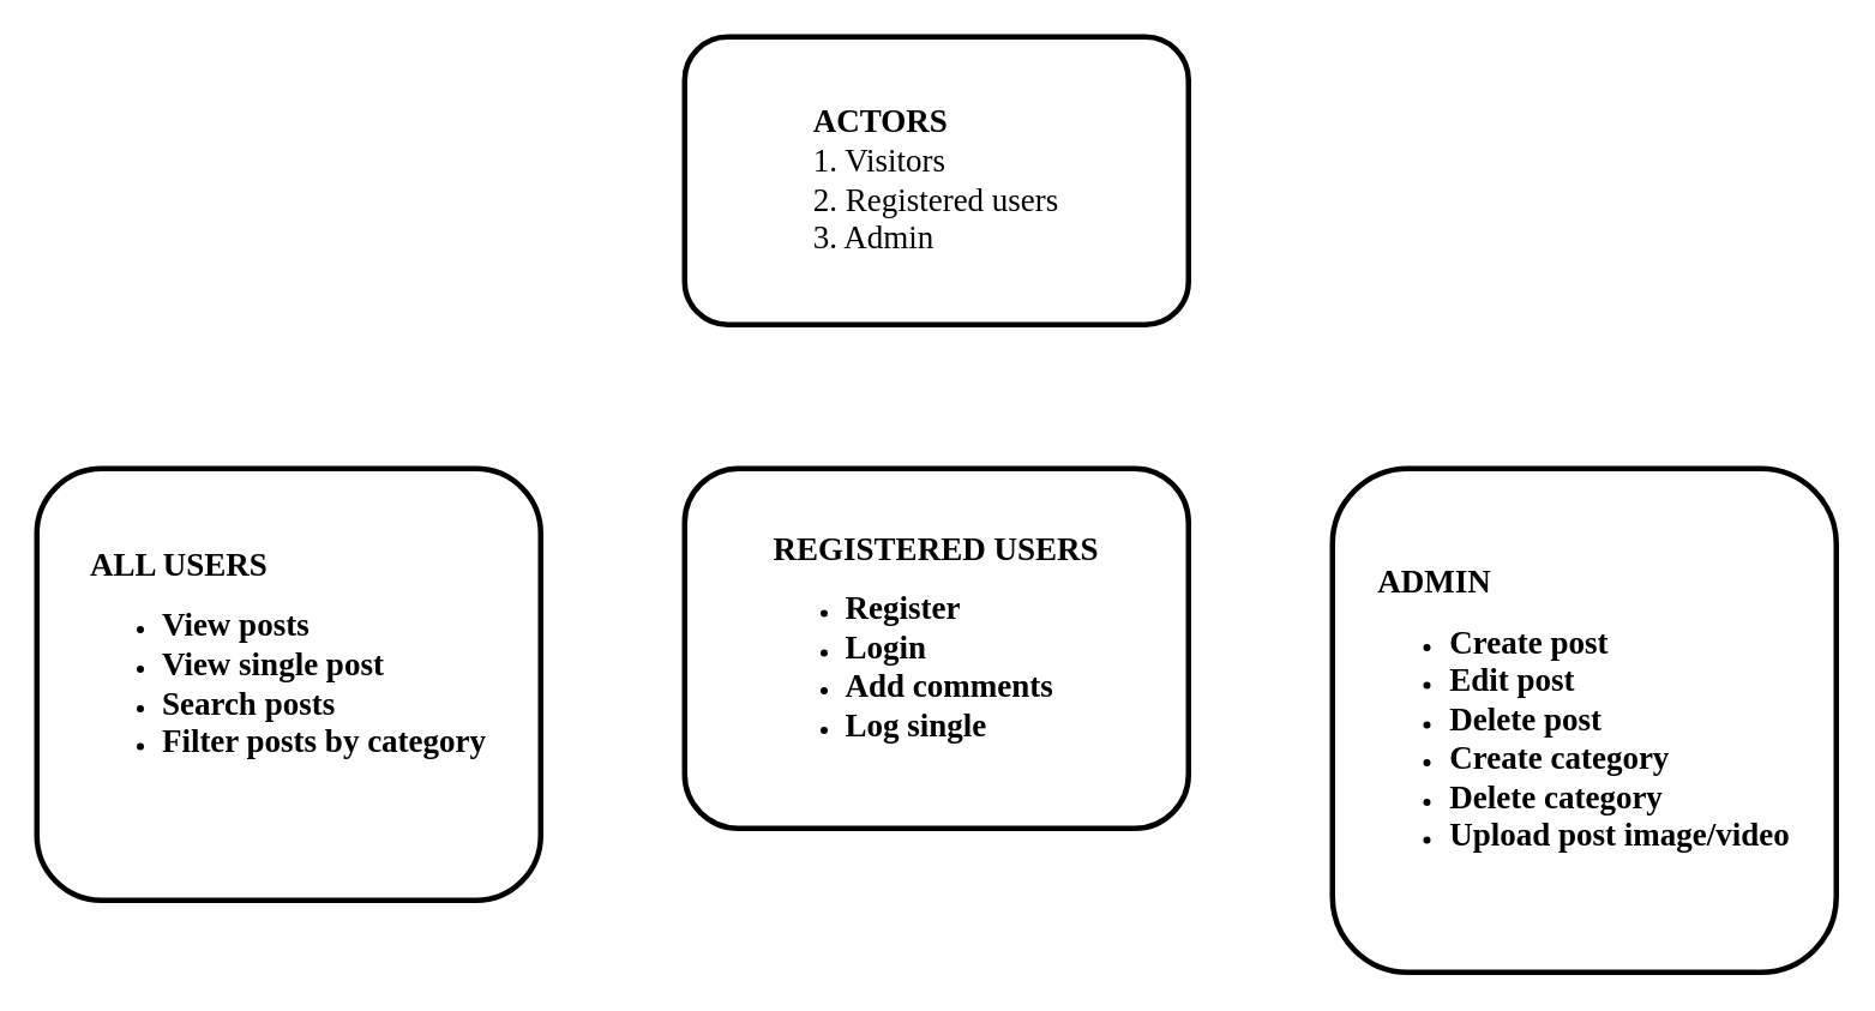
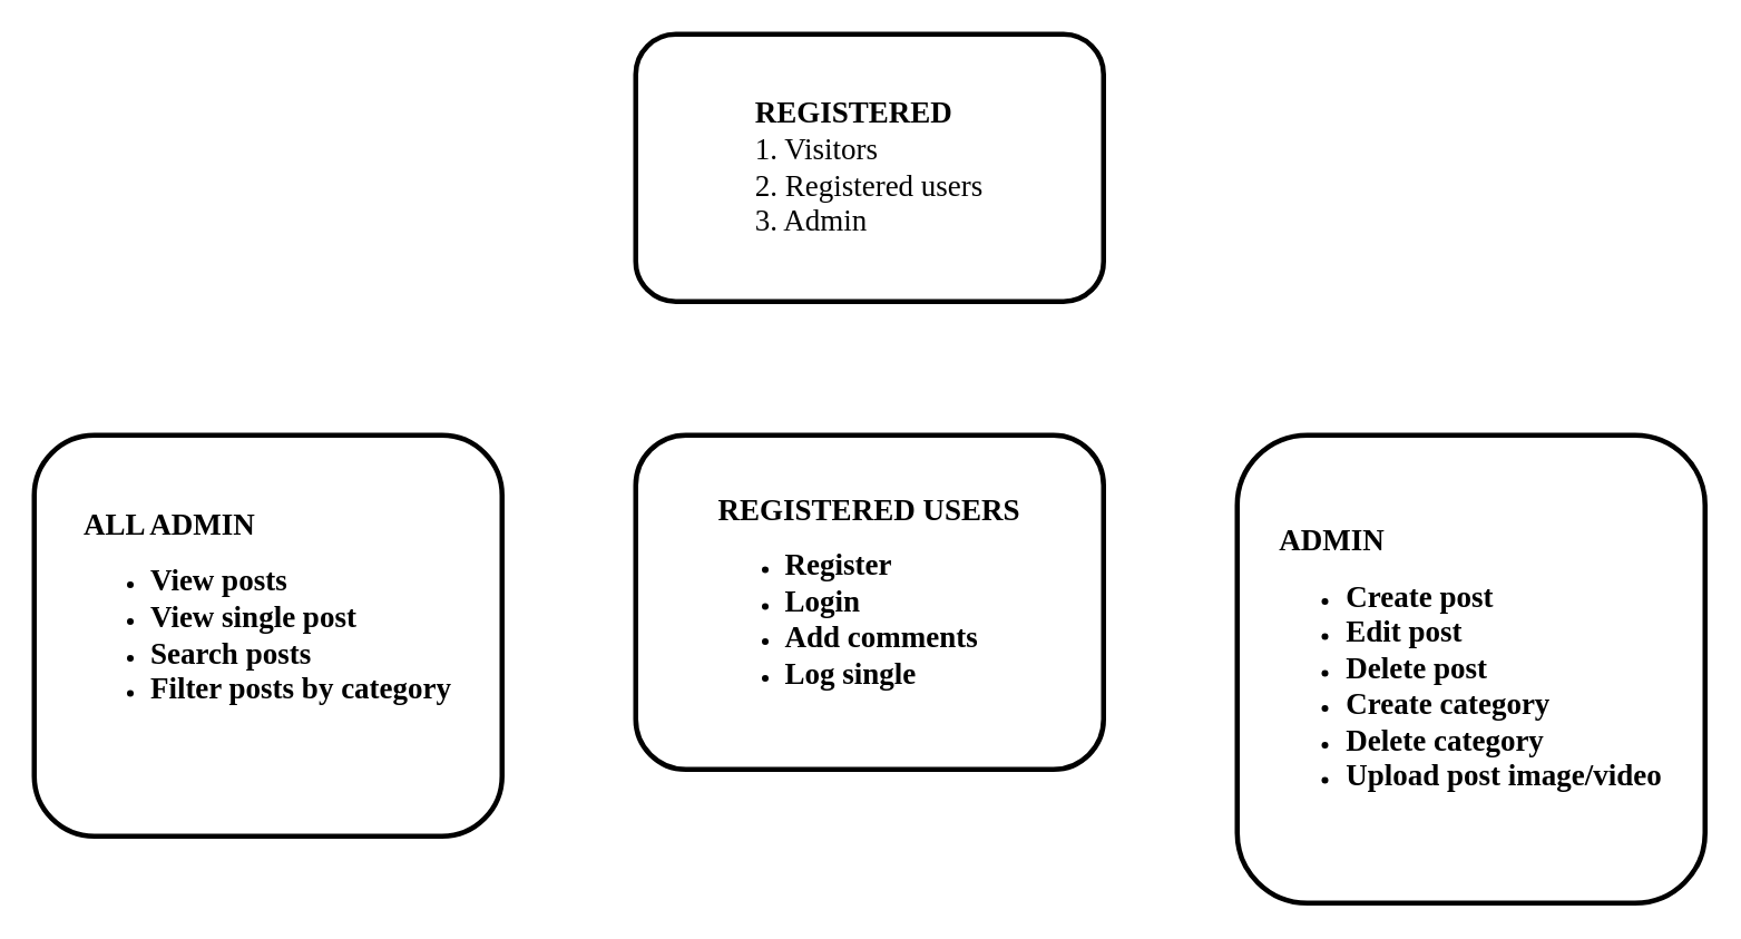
- <mxCell id="2" value="&lt;div style=&quot;text-align: justify;&quot;&gt;&lt;b style=&quot;background-color: transparent;&quot;&gt;&lt;font style=&quot;font-size: 18px;&quot; face=&quot;Comic Sans MS&quot;&gt;ACTORS&lt;/font&gt;&lt;/b&gt;&lt;/div&gt;&lt;div style=&quot;text-align: justify;&quot;&gt;&lt;font style=&quot;font-size: 18px;&quot; face=&quot;Comic Sans MS&quot;&gt;1. Visitors&lt;/font&gt;&lt;/div&gt;&lt;div style=&quot;text-align: justify;&quot;&gt;&lt;font style=&quot;font-size: 18px;&quot; face=&quot;Comic Sans MS&quot;&gt;2. Registered users&lt;/font&gt;&lt;/div&gt;&lt;div style=&quot;text-align: justify;&quot;&gt;&lt;font style=&quot;font-size: 18px;&quot; face=&quot;Comic Sans MS&quot;&gt;3. Admin&lt;/font&gt;&lt;/div&gt;" style="rounded=1;whiteSpace=wrap;html=1;strokeWidth=3;align=center;" vertex="1" parent="1"><mxGeometry x="380" y="20" width="280" height="160" as="geometry" /></mxCell>
+ <mxCell id="2" value="&lt;div style=&quot;text-align: justify;&quot;&gt;&lt;b style=&quot;background-color: transparent;&quot;&gt;&lt;font style=&quot;font-size: 18px;&quot; face=&quot;Comic Sans MS&quot;&gt;REGISTERED&lt;/font&gt;&lt;/b&gt;&lt;/div&gt;&lt;div style=&quot;text-align: justify;&quot;&gt;&lt;font style=&quot;font-size: 18px;&quot; face=&quot;Comic Sans MS&quot;&gt;1. Visitors&lt;/font&gt;&lt;/div&gt;&lt;div style=&quot;text-align: justify;&quot;&gt;&lt;font style=&quot;font-size: 18px;&quot; face=&quot;Comic Sans MS&quot;&gt;2. Registered users&lt;/font&gt;&lt;/div&gt;&lt;div style=&quot;text-align: justify;&quot;&gt;&lt;font style=&quot;font-size: 18px;&quot; face=&quot;Comic Sans MS&quot;&gt;3. Admin&lt;/font&gt;&lt;/div&gt;" style="rounded=1;whiteSpace=wrap;html=1;strokeWidth=3;align=center;" vertex="1" parent="1"><mxGeometry x="380" y="20" width="280" height="160" as="geometry" /></mxCell>
- <mxCell id="3" value="&lt;div style=&quot;text-align: justify;&quot;&gt;&lt;font face=&quot;Comic Sans MS&quot;&gt;&lt;span style=&quot;font-size: 18px;&quot;&gt;&lt;b&gt;ALL USERS&lt;/b&gt;&lt;/span&gt;&lt;/font&gt;&lt;/div&gt;&lt;div style=&quot;text-align: justify;&quot;&gt;&lt;ul&gt;&lt;li&gt;&lt;font face=&quot;Comic Sans MS&quot;&gt;&lt;span style=&quot;font-size: 18px;&quot;&gt;&lt;b&gt;View posts&lt;/b&gt;&lt;/span&gt;&lt;/font&gt;&lt;/li&gt;&lt;li&gt;&lt;font face=&quot;Comic Sans MS&quot;&gt;&lt;span style=&quot;font-size: 18px;&quot;&gt;&lt;b&gt;View single post&lt;/b&gt;&lt;/span&gt;&lt;/font&gt;&lt;/li&gt;&lt;li&gt;&lt;font face=&quot;Comic Sans MS&quot;&gt;&lt;span style=&quot;font-size: 18px;&quot;&gt;&lt;b&gt;Search posts&lt;/b&gt;&lt;/span&gt;&lt;/font&gt;&lt;/li&gt;&lt;li&gt;&lt;font face=&quot;Comic Sans MS&quot;&gt;&lt;span style=&quot;font-size: 18px;&quot;&gt;&lt;b&gt;Filter posts by category&lt;/b&gt;&lt;/span&gt;&lt;/font&gt;&lt;/li&gt;&lt;/ul&gt;&lt;/div&gt;&lt;div style=&quot;text-align: justify;&quot;&gt;&lt;font face=&quot;Comic Sans MS&quot;&gt;&lt;span style=&quot;font-size: 18px;&quot;&gt;&lt;b&gt;&lt;br&gt;&lt;/b&gt;&lt;/span&gt;&lt;/font&gt;&lt;/div&gt;" style="rounded=1;whiteSpace=wrap;html=1;strokeWidth=3;align=center;" vertex="1" parent="1"><mxGeometry x="20" y="260" width="280" height="240" as="geometry" /></mxCell>
+ <mxCell id="3" value="&lt;div style=&quot;text-align: justify;&quot;&gt;&lt;font face=&quot;Comic Sans MS&quot;&gt;&lt;span style=&quot;font-size: 18px;&quot;&gt;&lt;b&gt;ALL ADMIN&lt;/b&gt;&lt;/span&gt;&lt;/font&gt;&lt;/div&gt;&lt;div style=&quot;text-align: justify;&quot;&gt;&lt;ul&gt;&lt;li&gt;&lt;font face=&quot;Comic Sans MS&quot;&gt;&lt;span style=&quot;font-size: 18px;&quot;&gt;&lt;b&gt;View posts&lt;/b&gt;&lt;/span&gt;&lt;/font&gt;&lt;/li&gt;&lt;li&gt;&lt;font face=&quot;Comic Sans MS&quot;&gt;&lt;span style=&quot;font-size: 18px;&quot;&gt;&lt;b&gt;View single post&lt;/b&gt;&lt;/span&gt;&lt;/font&gt;&lt;/li&gt;&lt;li&gt;&lt;font face=&quot;Comic Sans MS&quot;&gt;&lt;span style=&quot;font-size: 18px;&quot;&gt;&lt;b&gt;Search posts&lt;/b&gt;&lt;/span&gt;&lt;/font&gt;&lt;/li&gt;&lt;li&gt;&lt;font face=&quot;Comic Sans MS&quot;&gt;&lt;span style=&quot;font-size: 18px;&quot;&gt;&lt;b&gt;Filter posts by category&lt;/b&gt;&lt;/span&gt;&lt;/font&gt;&lt;/li&gt;&lt;/ul&gt;&lt;/div&gt;&lt;div style=&quot;text-align: justify;&quot;&gt;&lt;font face=&quot;Comic Sans MS&quot;&gt;&lt;span style=&quot;font-size: 18px;&quot;&gt;&lt;b&gt;&lt;br&gt;&lt;/b&gt;&lt;/span&gt;&lt;/font&gt;&lt;/div&gt;" style="rounded=1;whiteSpace=wrap;html=1;strokeWidth=3;align=center;" vertex="1" parent="1"><mxGeometry x="20" y="260" width="280" height="240" as="geometry" /></mxCell>
